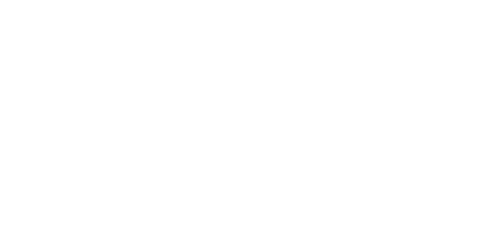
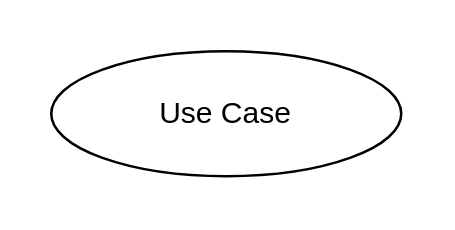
+ <mxCell id="2" value="Use Case" style="ellipse;whiteSpace=wrap;html=1;" vertex="1" parent="1"><mxGeometry x="20" y="20" width="140" height="50" as="geometry" /></mxCell>
